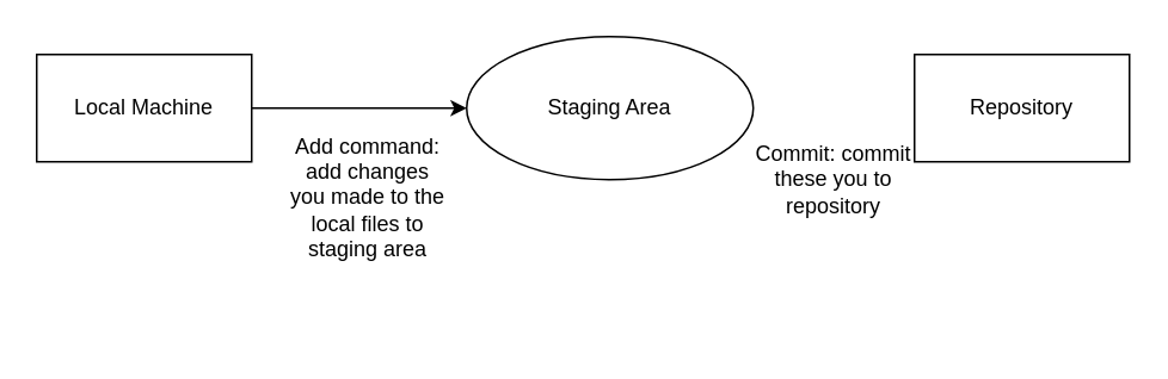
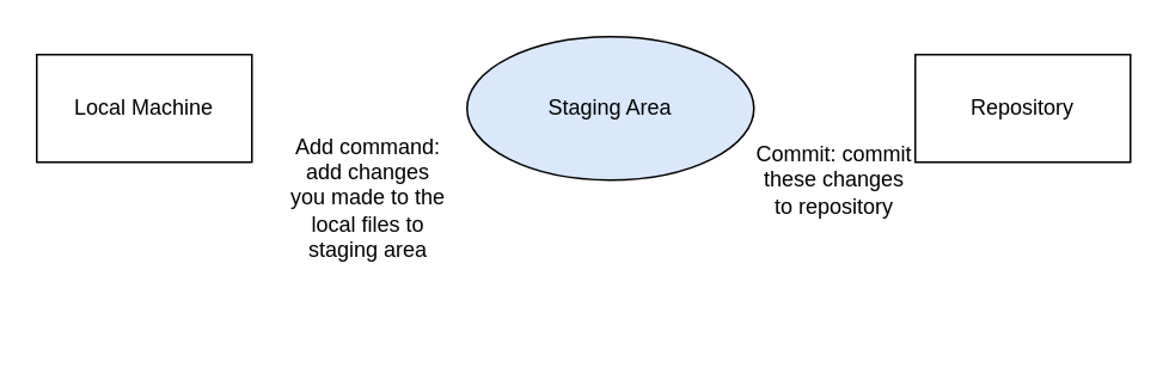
- <mxCell id="2" style="edgeStyle=orthogonalEdgeStyle;rounded=0;orthogonalLoop=1;jettySize=auto;html=1;" edge="1" parent="1" source="3" target="5"><mxGeometry relative="1" as="geometry" /></mxCell>
- <mxCell id="5" value="Staging Area" style="ellipse;whiteSpace=wrap;html=1;" vertex="1" parent="1"><mxGeometry x="260" y="20" width="160" height="80" as="geometry" /></mxCell>
+ <mxCell id="5" value="Staging Area" style="ellipse;whiteSpace=wrap;html=1;fillColor=#dae8fc;" vertex="1" parent="1"><mxGeometry x="260" y="20" width="160" height="80" as="geometry" /></mxCell>
- <mxCell id="7" value="Commit: commit these you to repository" style="text;strokeColor=none;align=center;fillColor=none;html=1;verticalAlign=middle;whiteSpace=wrap;rounded=0;" vertex="1" parent="1"><mxGeometry x="420" y="40" width="90" height="120" as="geometry" /></mxCell>
+ <mxCell id="7" value="Commit: commit these changes to repository" style="text;strokeColor=none;align=center;fillColor=none;html=1;verticalAlign=middle;whiteSpace=wrap;rounded=0;" vertex="1" parent="1"><mxGeometry x="420" y="40" width="90" height="120" as="geometry" /></mxCell>
